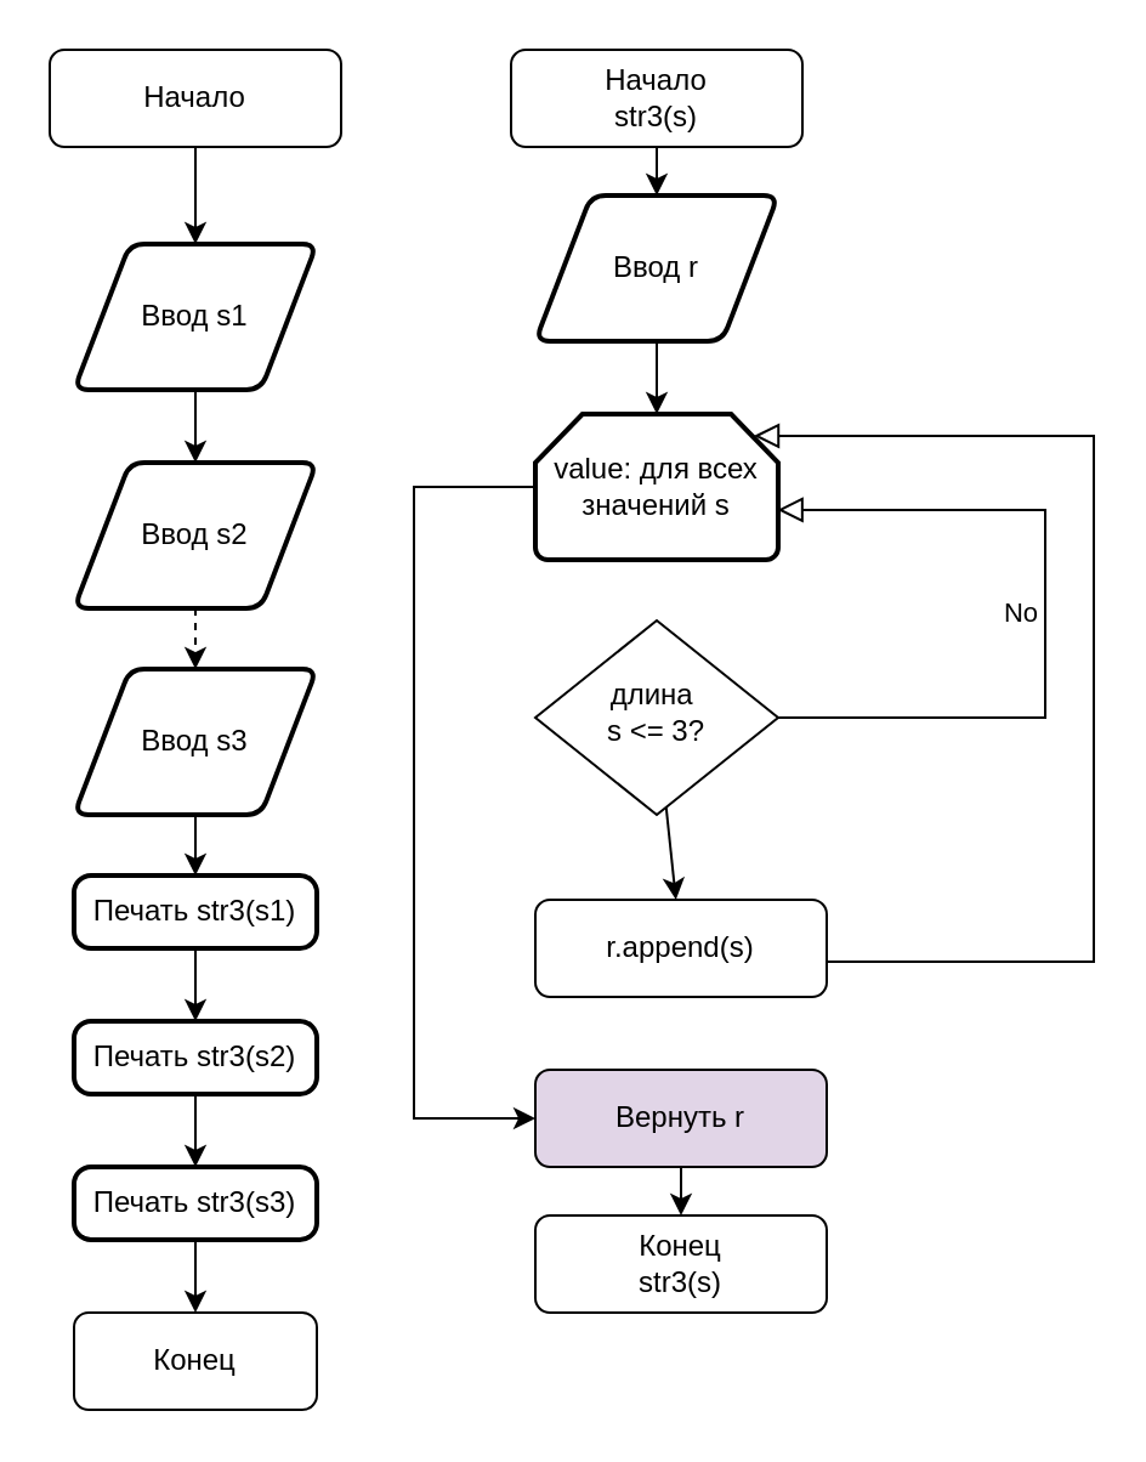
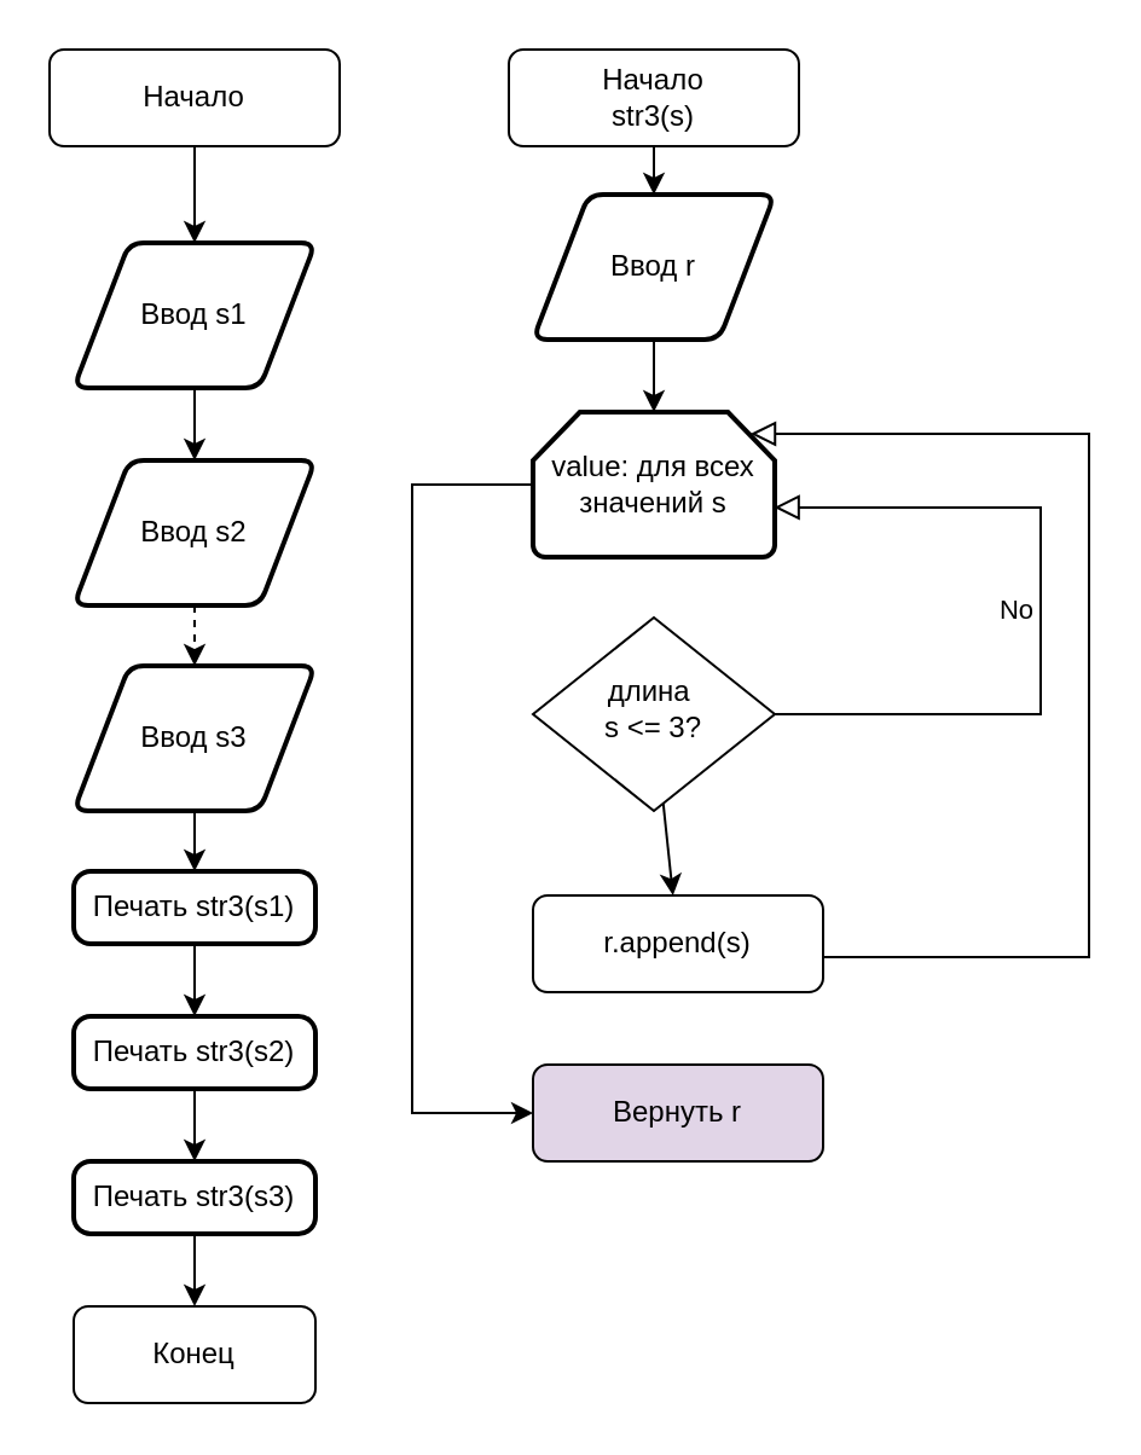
- <mxCell id="22" value="" style="edgeStyle=none;rounded=0;orthogonalLoop=1;jettySize=auto;html=1;" edge="1" parent="1" source="23" target="21"><mxGeometry relative="1" as="geometry" /></mxCell>
- <mxCell id="21" value="Конец&lt;br&gt;str3(s)" style="rounded=1;whiteSpace=wrap;html=1;fontSize=12;glass=0;strokeWidth=1;shadow=0;" vertex="1" parent="1"><mxGeometry x="220" y="500" width="120" height="40" as="geometry" /></mxCell>
